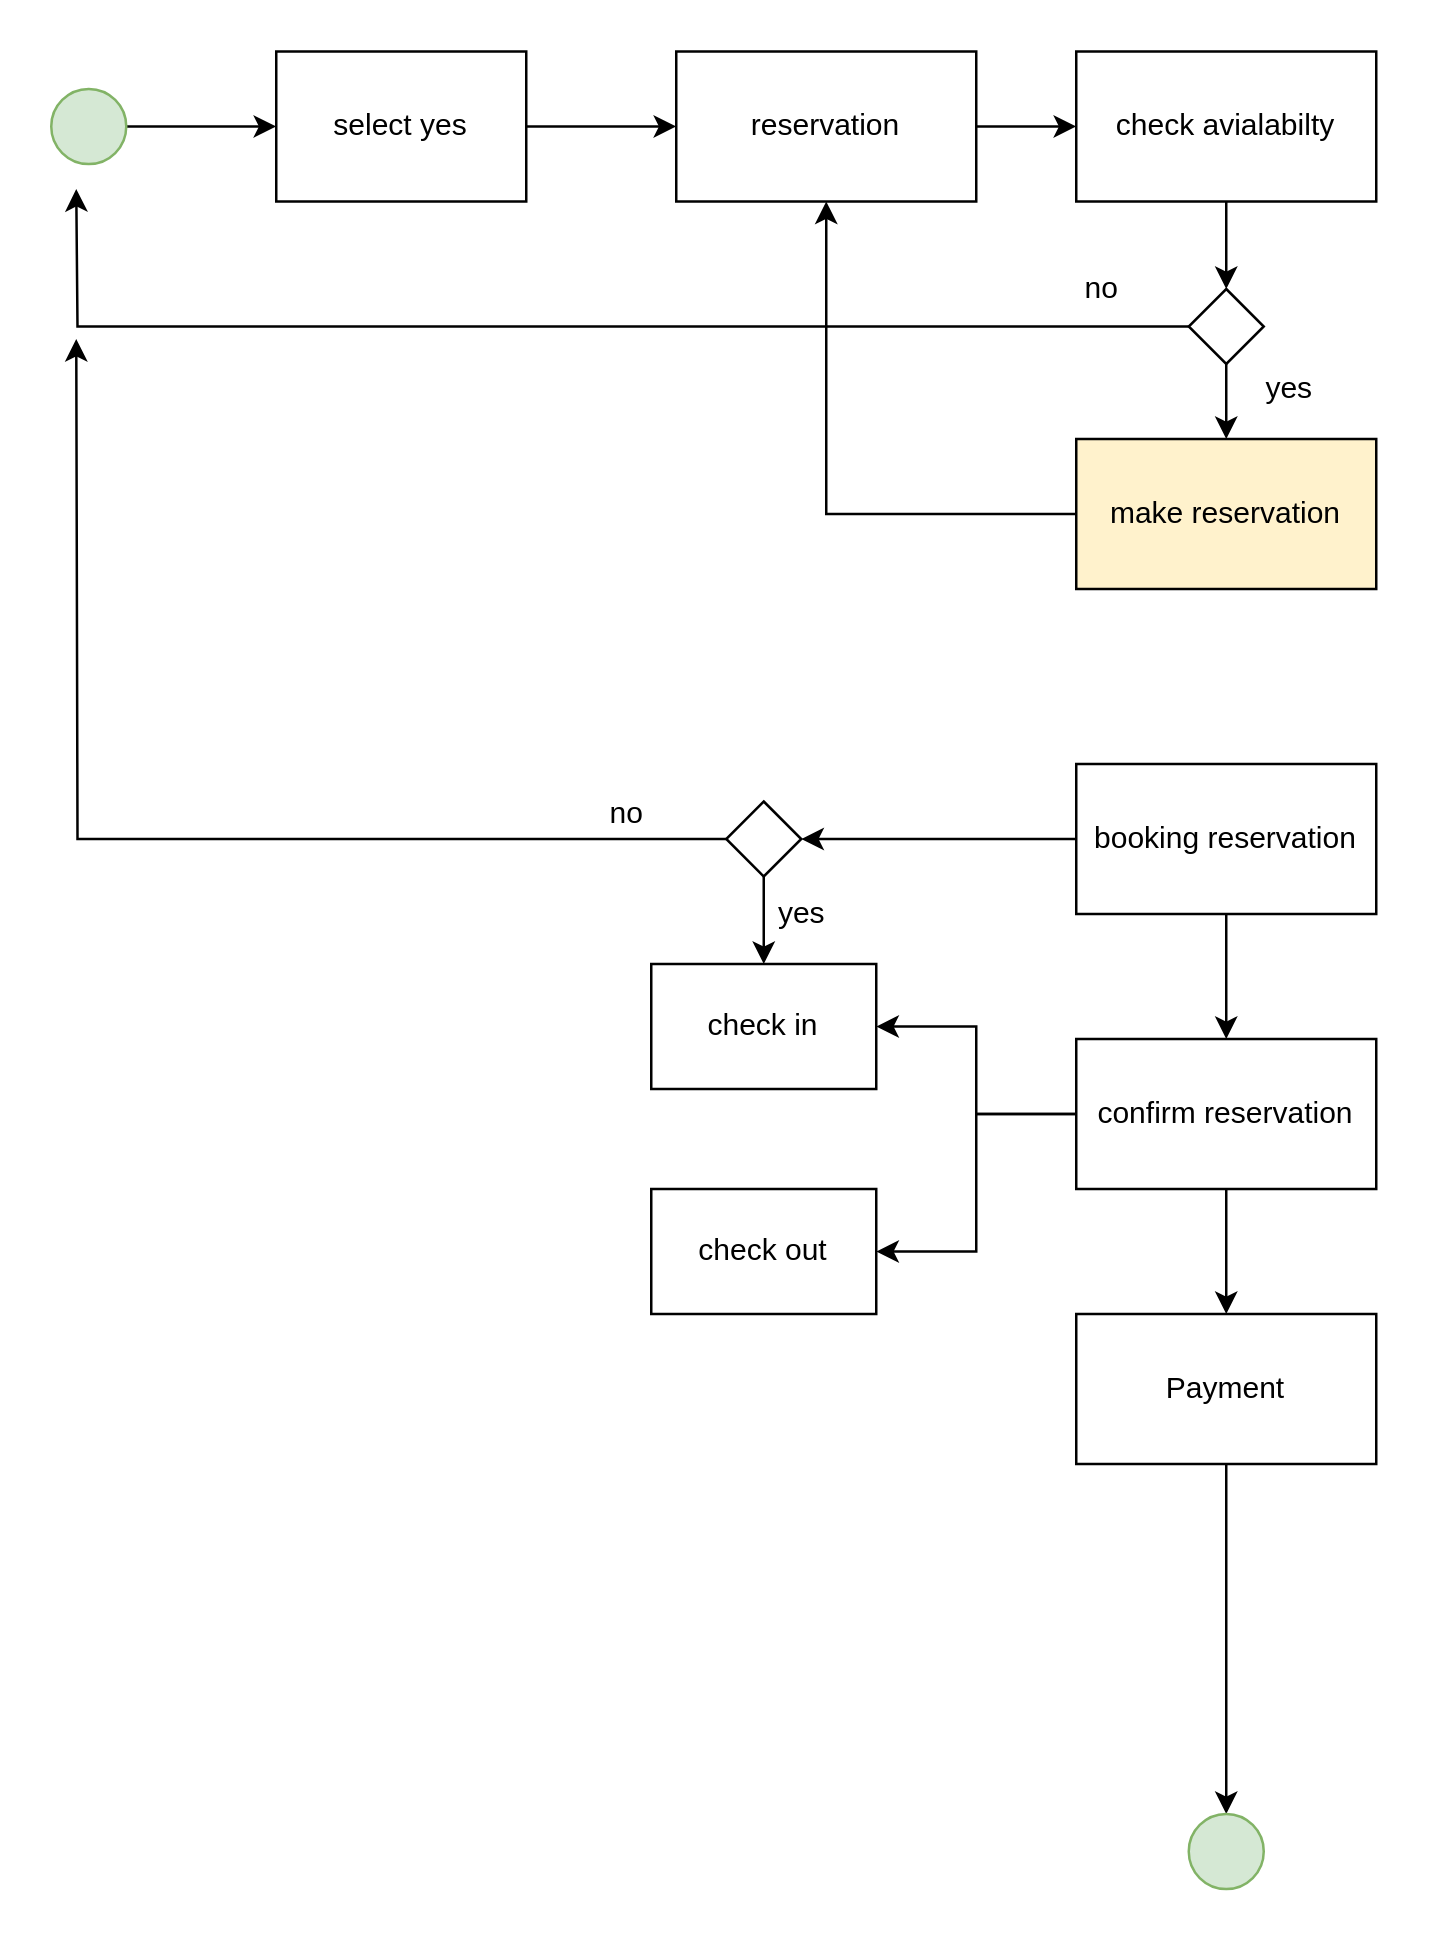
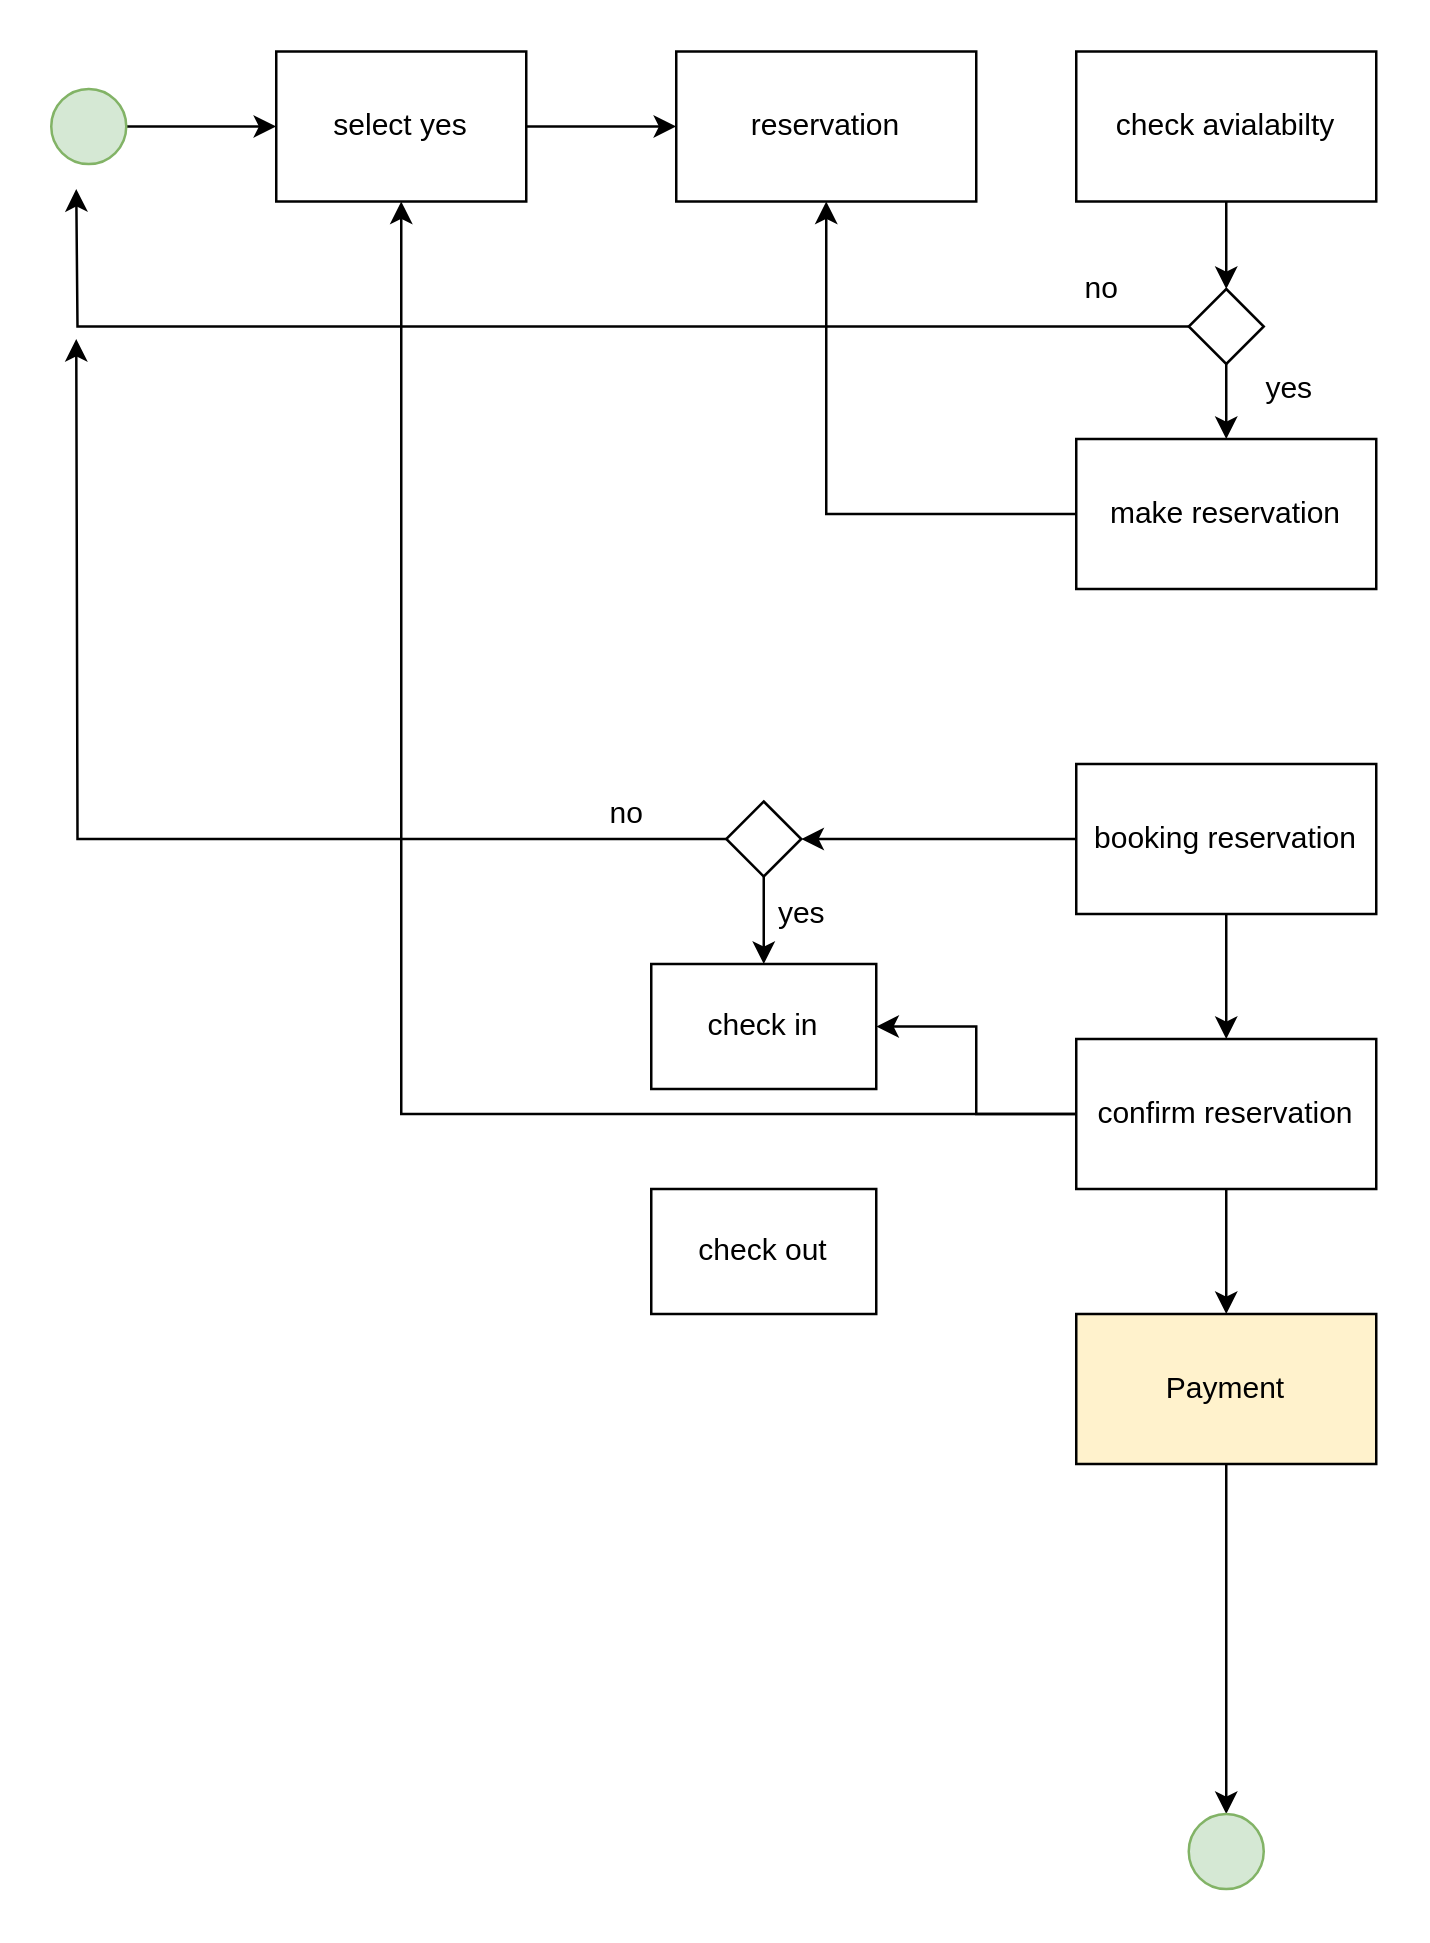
- <mxCell id="6" value="" style="edgeStyle=orthogonalEdgeStyle;rounded=0;orthogonalLoop=1;jettySize=auto;html=1;" edge="1" parent="1" source="7" target="9"><mxGeometry relative="1" as="geometry" /></mxCell>
- <mxCell id="11" value="make reservation" style="rounded=0;whiteSpace=wrap;html=1;fillColor=#fff2cc;" vertex="1" parent="1"><mxGeometry x="430" y="175" width="120" height="60" as="geometry" /></mxCell>
+ <mxCell id="11" value="make reservation" style="rounded=0;whiteSpace=wrap;html=1;" vertex="1" parent="1"><mxGeometry x="430" y="175" width="120" height="60" as="geometry" /></mxCell>
- <mxCell id="14" style="edgeStyle=orthogonalEdgeStyle;rounded=0;orthogonalLoop=1;jettySize=auto;html=1;entryX=1;entryY=0.5;entryDx=0;entryDy=0;" edge="1" parent="1" source="15" target="27"><mxGeometry relative="1" as="geometry" /></mxCell>
+ <mxCell id="14" style="edgeStyle=orthogonalEdgeStyle;rounded=0;orthogonalLoop=1;jettySize=auto;html=1;" edge="1" parent="1" source="15" target="5"><mxGeometry relative="1" as="geometry" /></mxCell>
- <mxCell id="25" value="Payment" style="rounded=0;whiteSpace=wrap;html=1;" vertex="1" parent="1"><mxGeometry x="430" y="525" width="120" height="60" as="geometry" /></mxCell>
+ <mxCell id="25" value="Payment" style="rounded=0;whiteSpace=wrap;html=1;fillColor=#fff2cc;" vertex="1" parent="1"><mxGeometry x="430" y="525" width="120" height="60" as="geometry" /></mxCell>
